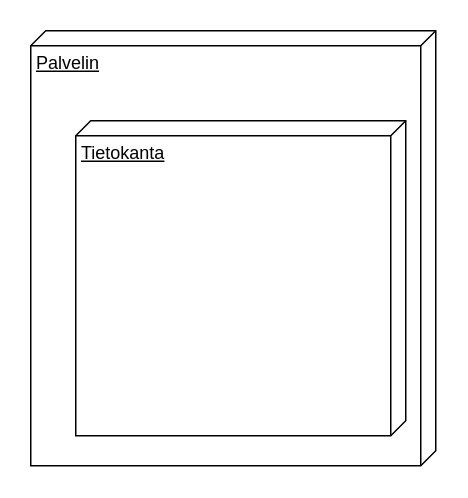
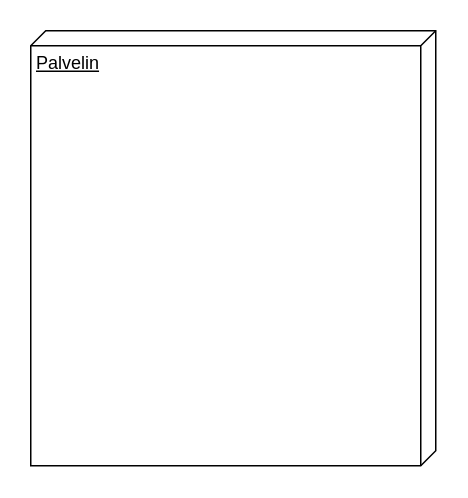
- <mxCell id="3" value="Tietokanta" style="verticalAlign=top;align=left;spacingTop=8;spacingLeft=2;spacingRight=12;shape=cube;size=10;direction=south;fontStyle=4;html=1;whiteSpace=wrap;" vertex="1" parent="1"><mxGeometry x="50" y="80" width="220" height="210" as="geometry" /></mxCell>
